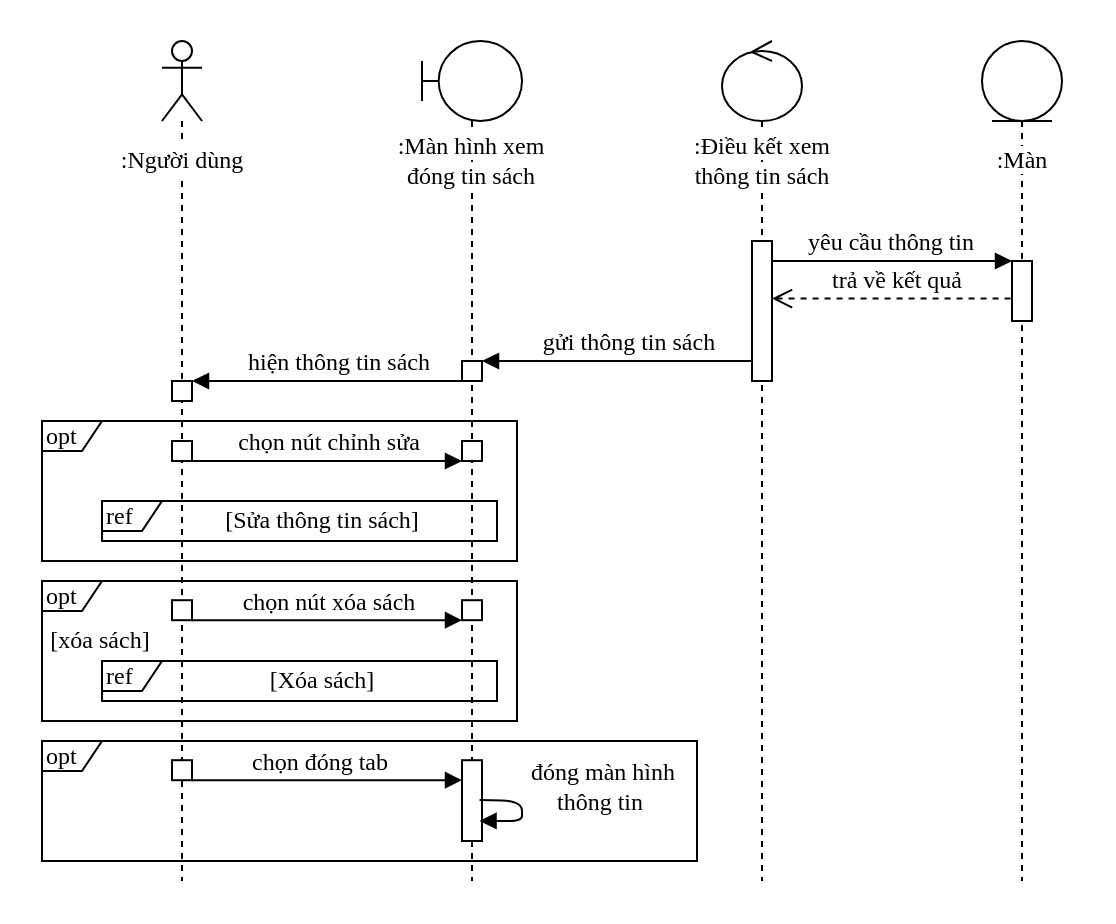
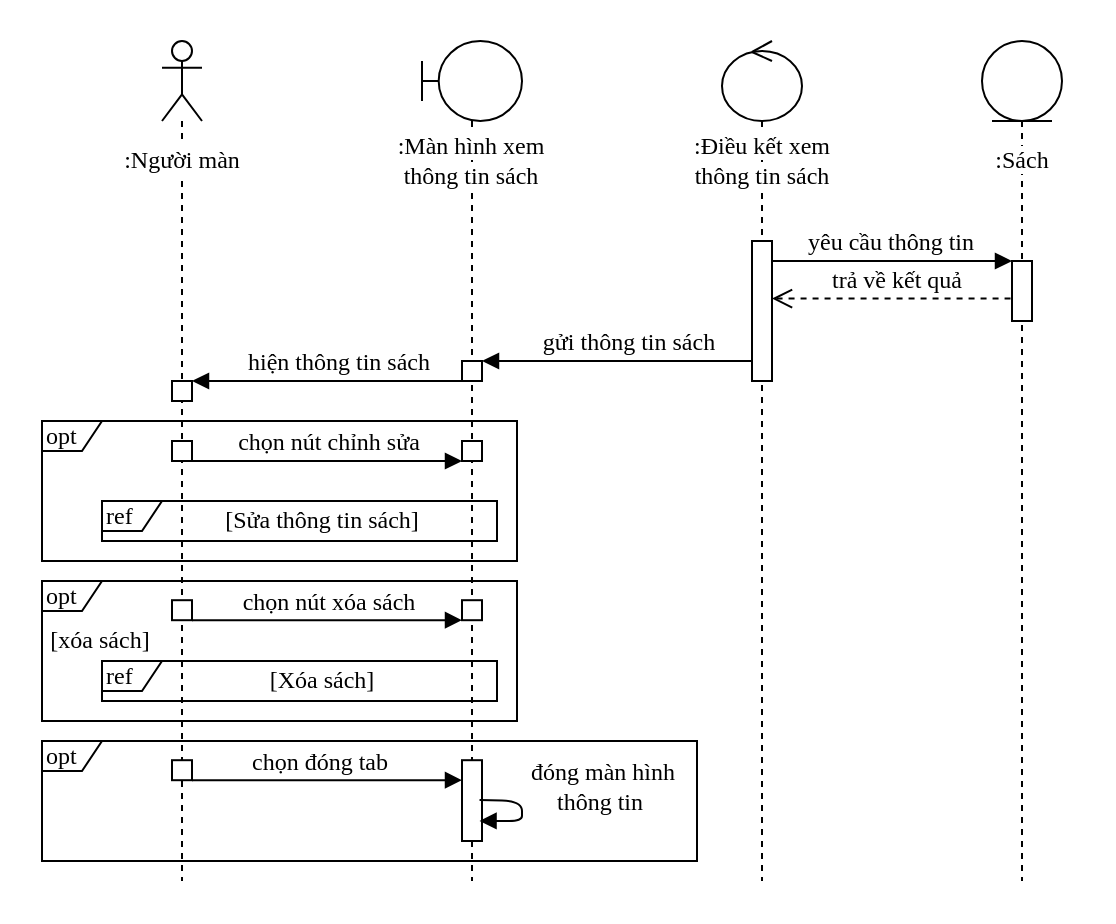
- <mxCell id="4" value=":Người dùng" style="text;html=1;strokeColor=none;fillColor=#FFFFFF;align=center;verticalAlign=middle;whiteSpace=wrap;rounded=0;fontSize=12;fontFamily=Times New Roman;" parent="1" vertex="1"><mxGeometry x="55.5" y="70" width="70" height="20" as="geometry" /></mxCell>
+ <mxCell id="4" value=":Người màn" style="text;html=1;strokeColor=none;fillColor=#FFFFFF;align=center;verticalAlign=middle;whiteSpace=wrap;rounded=0;fontSize=12;fontFamily=Times New Roman;" parent="1" vertex="1"><mxGeometry x="55.5" y="70" width="70" height="20" as="geometry" /></mxCell>
- <mxCell id="12" value="&lt;span style=&quot;background-color: rgb(255 , 255 , 255)&quot;&gt;:Màn hình xem đóng tin sách&lt;/span&gt;" style="text;html=1;strokeColor=none;fillColor=none;align=center;verticalAlign=middle;whiteSpace=wrap;rounded=0;fontFamily=Times New Roman;fontSize=12;" parent="1" vertex="1"><mxGeometry x="194.88" y="70" width="81.25" height="20" as="geometry" /></mxCell>
+ <mxCell id="12" value="&lt;span style=&quot;background-color: rgb(255 , 255 , 255)&quot;&gt;:Màn hình xem thông tin sách&lt;/span&gt;" style="text;html=1;strokeColor=none;fillColor=none;align=center;verticalAlign=middle;whiteSpace=wrap;rounded=0;fontFamily=Times New Roman;fontSize=12;" parent="1" vertex="1"><mxGeometry x="194.88" y="70" width="81.25" height="20" as="geometry" /></mxCell>
- <mxCell id="14" value="&lt;span style=&quot;background-color: rgb(255 , 255 , 255)&quot;&gt;:Màn&lt;/span&gt;" style="text;html=1;strokeColor=none;fillColor=none;align=center;verticalAlign=middle;whiteSpace=wrap;rounded=0;fontFamily=Times New Roman;fontSize=12;" parent="1" vertex="1"><mxGeometry x="485.5" y="70" width="50" height="20" as="geometry" /></mxCell>
+ <mxCell id="14" value="&lt;span style=&quot;background-color: rgb(255 , 255 , 255)&quot;&gt;:Sách&lt;/span&gt;" style="text;html=1;strokeColor=none;fillColor=none;align=center;verticalAlign=middle;whiteSpace=wrap;rounded=0;fontFamily=Times New Roman;fontSize=12;" parent="1" vertex="1"><mxGeometry x="485.5" y="70" width="50" height="20" as="geometry" /></mxCell>
